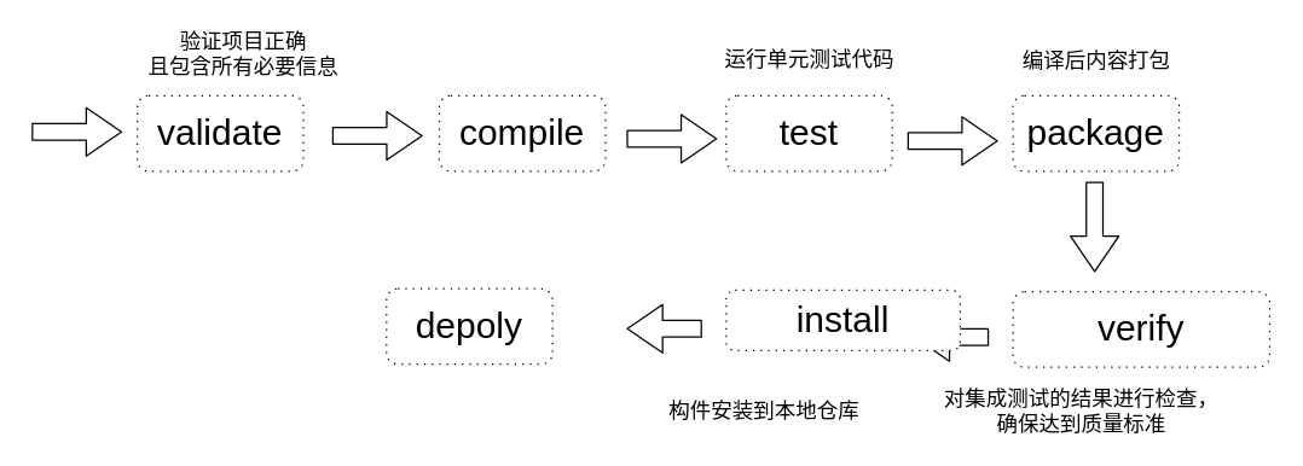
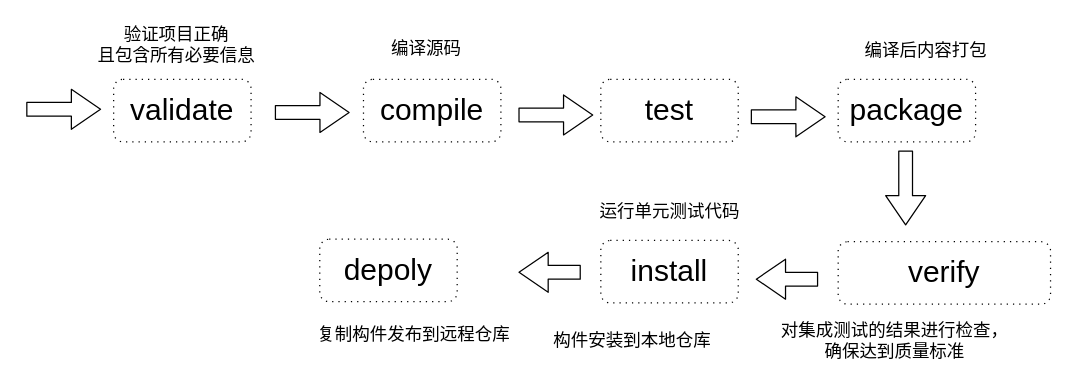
- <mxCell id="4" value="&lt;font style=&quot;font-size: 14px&quot;&gt;&lt;span&gt;验证项目正确&lt;/span&gt;&lt;br&gt;&lt;span&gt;且包含所有必要信息&lt;/span&gt;&lt;/font&gt;" style="text;html=1;align=center;verticalAlign=middle;resizable=0;points=[];autosize=1;" vertex="1" parent="1"><mxGeometry x="90" y="20" width="140" height="30" as="geometry" /></mxCell>
+ <mxCell id="4" value="&lt;font style=&quot;font-size: 14px&quot;&gt;&lt;span&gt;验证项目正确&lt;/span&gt;&lt;br&gt;&lt;span&gt;且包含所有必要信息&lt;/span&gt;&lt;/font&gt;" style="text;html=1;align=center;verticalAlign=middle;resizable=0;points=[];autosize=1;" vertex="1" parent="1"><mxGeometry x="70" y="20" width="140" height="30" as="geometry" /></mxCell>
+ <mxCell id="7" value="&lt;font style=&quot;font-size: 14px&quot;&gt;编译源码&lt;/font&gt;" style="text;html=1;align=center;verticalAlign=middle;resizable=0;points=[];autosize=1;" vertex="1" parent="1"><mxGeometry x="305" y="28" width="70" height="20" as="geometry" /></mxCell>
- <mxCell id="10" value="&lt;font style=&quot;font-size: 14px&quot;&gt;运行单元测试代码&lt;/font&gt;" style="text;html=1;align=center;verticalAlign=middle;resizable=0;points=[];autosize=1;" vertex="1" parent="1"><mxGeometry x="470" y="29" width="130" height="20" as="geometry" /></mxCell>
+ <mxCell id="10" value="&lt;font style=&quot;font-size: 14px&quot;&gt;运行单元测试代码&lt;/font&gt;" style="text;html=1;align=center;verticalAlign=middle;resizable=0;points=[];autosize=1;" vertex="1" parent="1"><mxGeometry x="470" y="159" width="130" height="20" as="geometry" /></mxCell>
- <mxCell id="13" value="&lt;font style=&quot;font-size: 14px&quot;&gt;编译后内容打包&lt;/font&gt;" style="text;html=1;align=center;verticalAlign=middle;resizable=0;points=[];autosize=1;" vertex="1" parent="1"><mxGeometry x="670" y="30" width="110" height="20" as="geometry" /></mxCell>
+ <mxCell id="13" value="&lt;font style=&quot;font-size: 14px&quot;&gt;编译后内容打包&lt;/font&gt;" style="text;html=1;align=center;verticalAlign=middle;resizable=0;points=[];autosize=1;" vertex="1" parent="1"><mxGeometry x="685" y="30" width="110" height="20" as="geometry" /></mxCell>
- <mxCell id="18" value="&lt;span style=&quot;font-size: 24px&quot;&gt;install&lt;/span&gt;" style="shape=ext;rounded=1;html=1;whiteSpace=wrap;dashed=1;dashPattern=1 4;" vertex="1" parent="1"><mxGeometry x="480" y="192" width="155" height="40" as="geometry" /></mxCell>
+ <mxCell id="18" value="&lt;span style=&quot;font-size: 24px&quot;&gt;install&lt;/span&gt;" style="shape=ext;rounded=1;html=1;whiteSpace=wrap;dashed=1;dashPattern=1 4;" vertex="1" parent="1"><mxGeometry x="480" y="192" width="110" height="50" as="geometry" /></mxCell>
+ <mxCell id="22" value="&lt;font style=&quot;font-size: 14px&quot;&gt;复制构件发布到远程仓库&lt;br&gt;&lt;/font&gt;" style="text;html=1;align=center;verticalAlign=middle;resizable=0;points=[];autosize=1;" vertex="1" parent="1"><mxGeometry x="245" y="257" width="170" height="20" as="geometry" /></mxCell>
